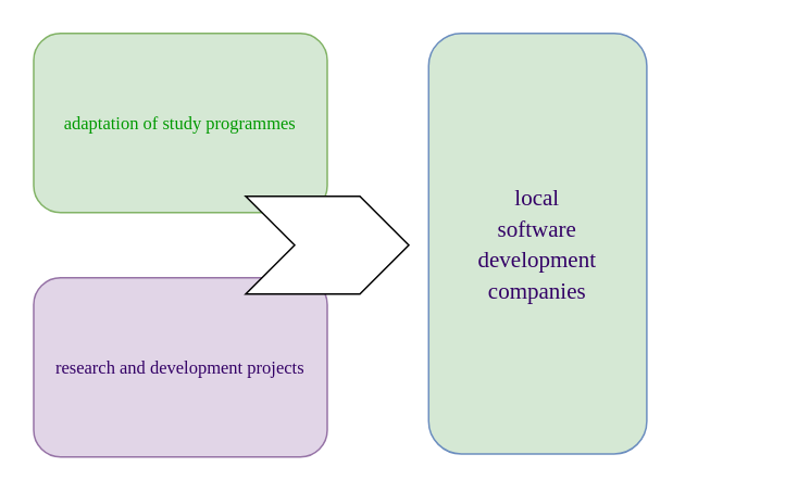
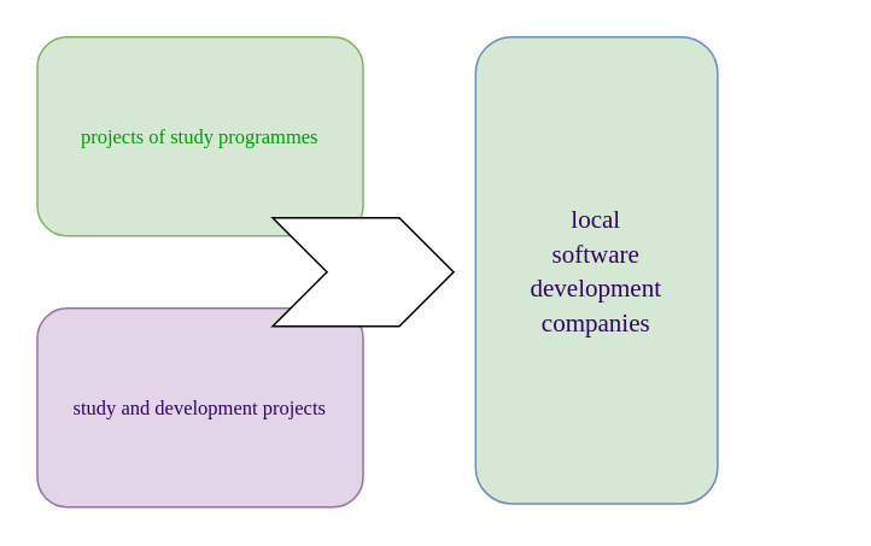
- <mxCell id="2" value="&lt;div style=&quot;font-size: 11px; line-height: 19px;&quot;&gt;&lt;font color=&quot;#009900&quot; face=&quot;Tahoma&quot;&gt;adaptation of study programmes&lt;/font&gt;&lt;/div&gt;" style="rounded=1;whiteSpace=wrap;html=1;fillColor=#d5e8d4;strokeColor=#82b366;fontSize=11;" vertex="1" parent="1"><mxGeometry x="20" y="20" width="180" height="110" as="geometry" /></mxCell>
+ <mxCell id="2" value="&lt;div style=&quot;font-size: 11px; line-height: 19px;&quot;&gt;&lt;font color=&quot;#009900&quot; face=&quot;Tahoma&quot;&gt;projects of study programmes&lt;/font&gt;&lt;/div&gt;" style="rounded=1;whiteSpace=wrap;html=1;fillColor=#d5e8d4;strokeColor=#82b366;fontSize=11;" vertex="1" parent="1"><mxGeometry x="20" y="20" width="180" height="110" as="geometry" /></mxCell>
- <mxCell id="3" value="&lt;div style=&quot;line-height: 19px;&quot;&gt;&lt;div style=&quot;line-height: 19px;&quot;&gt;&lt;font color=&quot;#330066&quot; style=&quot;font-size: 11px;&quot; face=&quot;Tahoma&quot;&gt;research and development projects&lt;/font&gt;&lt;/div&gt;&lt;/div&gt;" style="rounded=1;whiteSpace=wrap;html=1;fillColor=#e1d5e7;strokeColor=#9673a6;fontSize=11;" vertex="1" parent="1"><mxGeometry x="20" y="170" width="180" height="110" as="geometry" /></mxCell>
+ <mxCell id="3" value="&lt;div style=&quot;line-height: 19px;&quot;&gt;&lt;div style=&quot;line-height: 19px;&quot;&gt;&lt;font color=&quot;#330066&quot; style=&quot;font-size: 11px;&quot; face=&quot;Tahoma&quot;&gt;study and development projects&lt;/font&gt;&lt;/div&gt;&lt;/div&gt;" style="rounded=1;whiteSpace=wrap;html=1;fillColor=#e1d5e7;strokeColor=#9673a6;fontSize=11;" vertex="1" parent="1"><mxGeometry x="20" y="170" width="180" height="110" as="geometry" /></mxCell>
